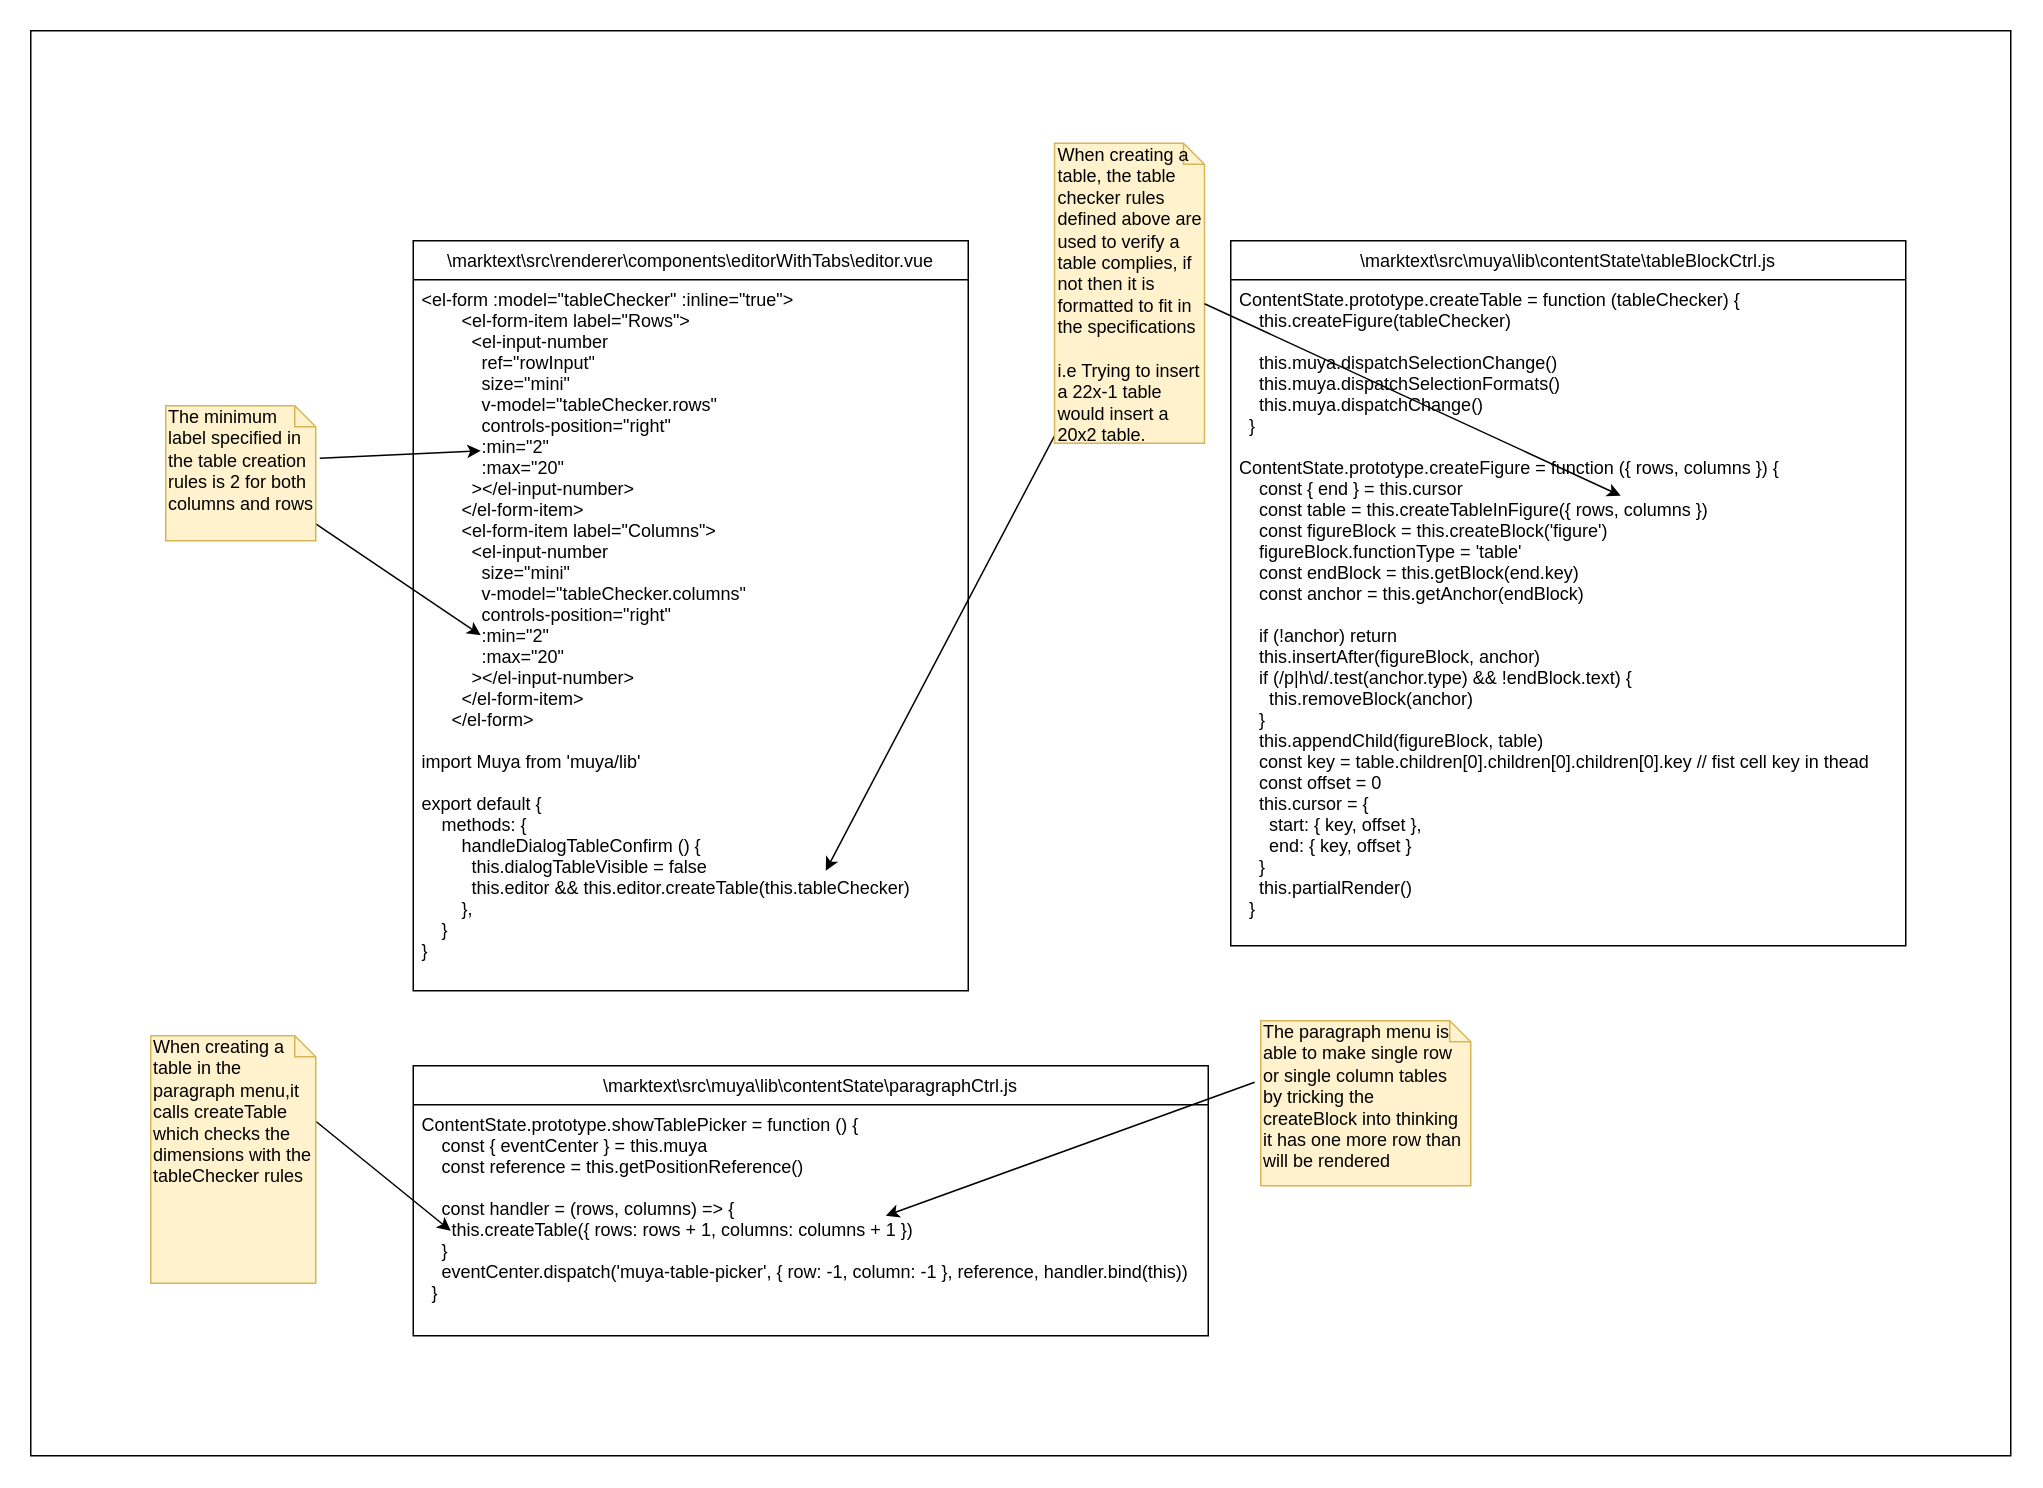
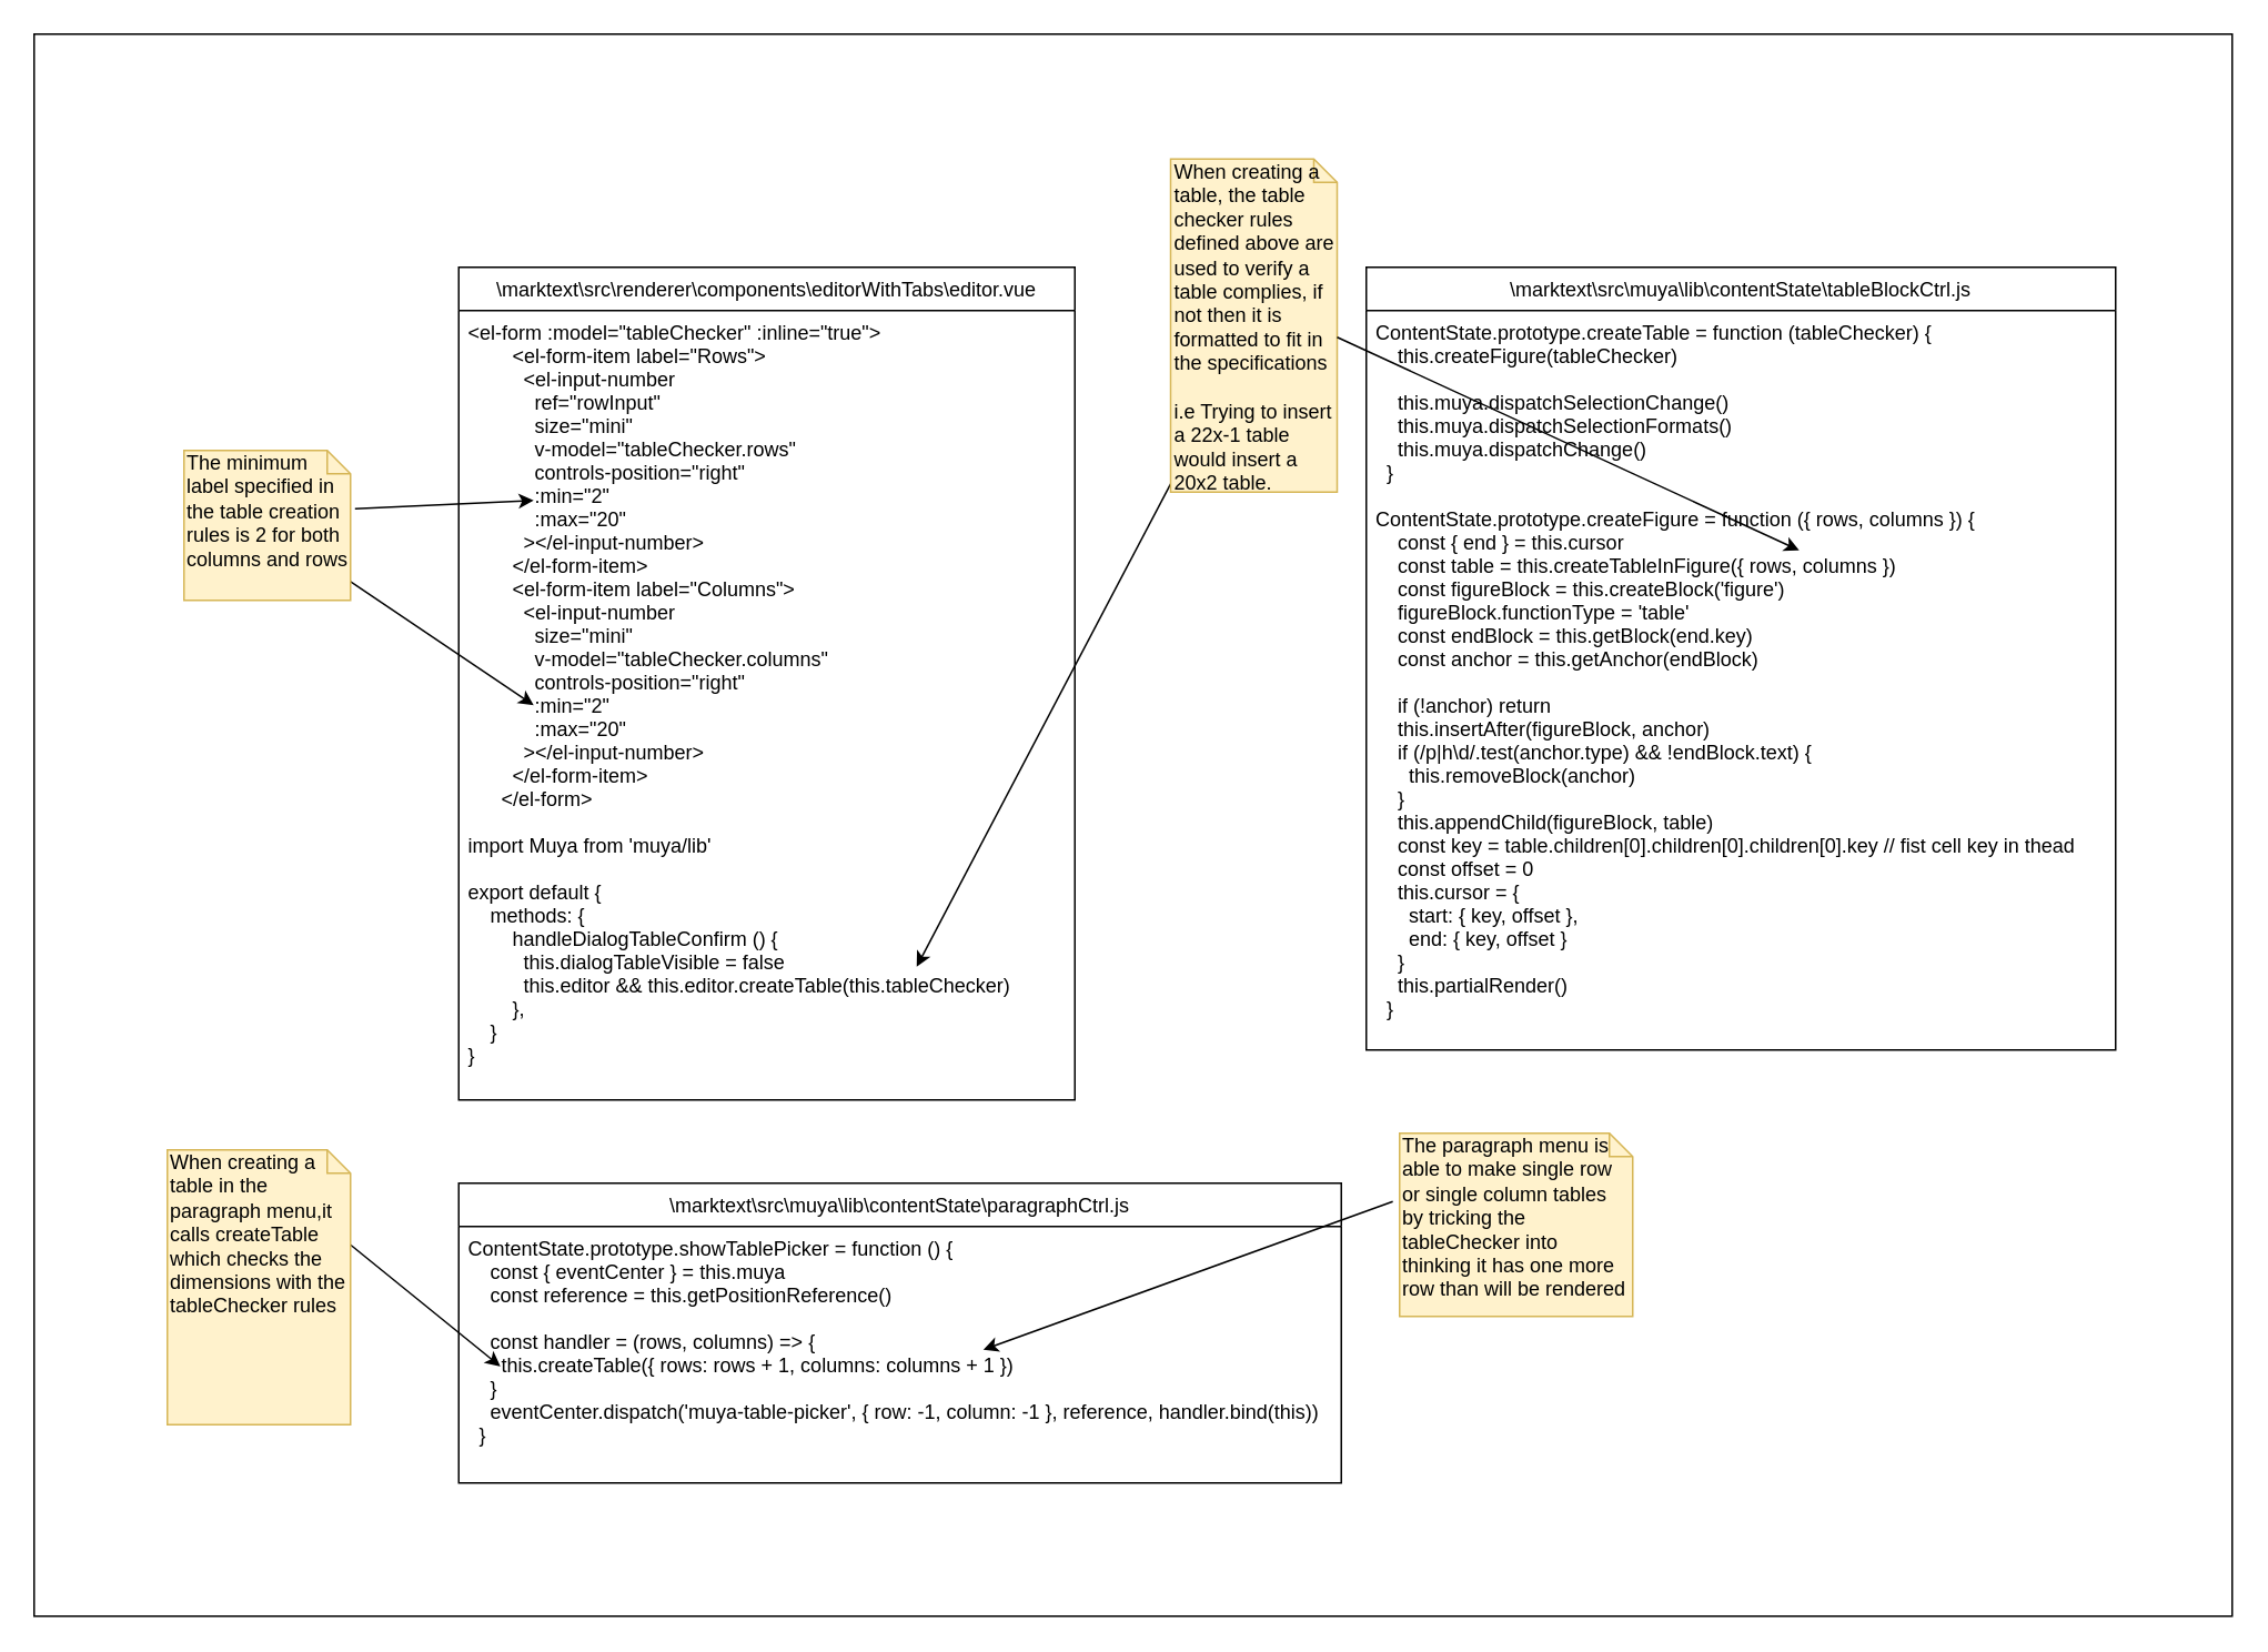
- <mxCell id="15" value="The paragraph menu is able to make single row or single column tables by tricking the createBlock into thinking it has one more row than will be rendered" style="shape=note;whiteSpace=wrap;html=1;size=14;verticalAlign=top;align=left;spacingTop=-6;fillColor=#fff2cc;strokeColor=#d6b656;" vertex="1" parent="1"><mxGeometry x="840" y="680" width="140" height="110" as="geometry" /></mxCell>
+ <mxCell id="15" value="The paragraph menu is able to make single row or single column tables by tricking the tableChecker into thinking it has one more row than will be rendered" style="shape=note;whiteSpace=wrap;html=1;size=14;verticalAlign=top;align=left;spacingTop=-6;fillColor=#fff2cc;strokeColor=#d6b656;" vertex="1" parent="1"><mxGeometry x="840" y="680" width="140" height="110" as="geometry" /></mxCell>
